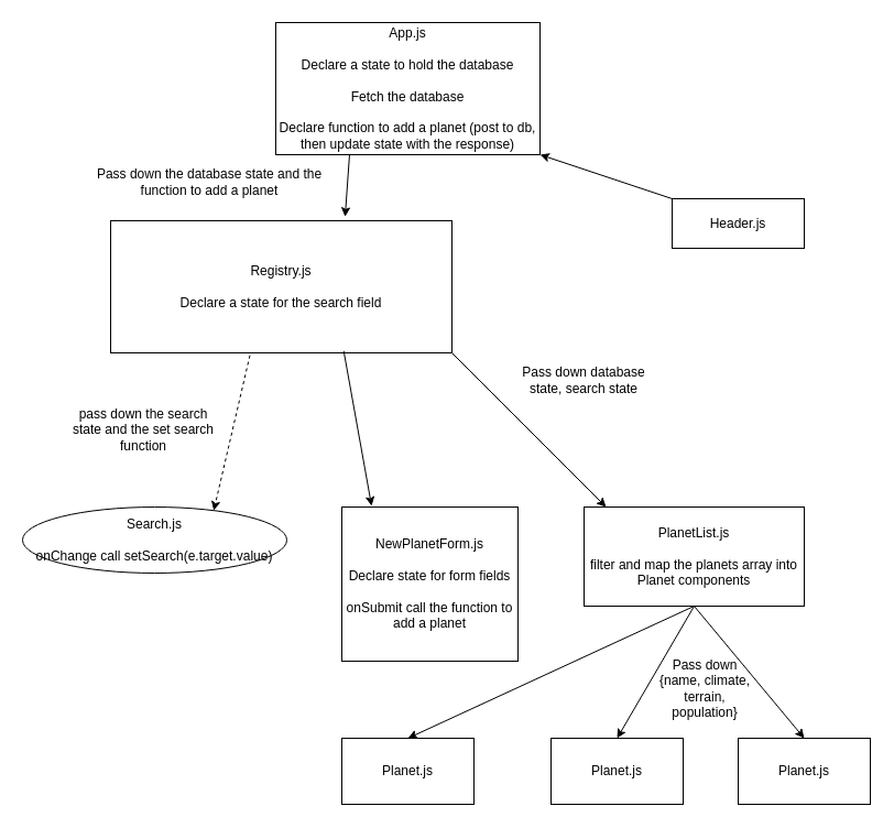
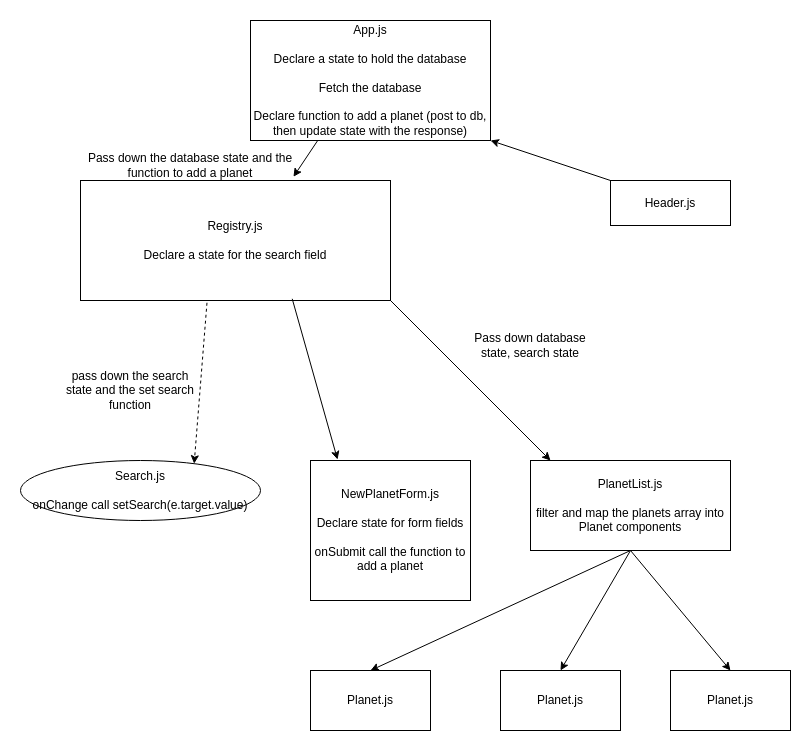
- <mxCell id="3" value="Registry.js&lt;br&gt;&lt;br&gt;Declare a state for the search field" style="rounded=0;whiteSpace=wrap;html=1;" vertex="1" parent="1"><mxGeometry x="100" y="200" width="310" height="120" as="geometry" /></mxCell>
+ <mxCell id="3" value="Registry.js&lt;br&gt;&lt;br&gt;Declare a state for the search field" style="rounded=0;whiteSpace=wrap;html=1;" vertex="1" parent="1"><mxGeometry x="80" y="180" width="310" height="120" as="geometry" /></mxCell>
- <mxCell id="21" value="Pass down {name, climate, terrain, population}" style="text;html=1;strokeColor=none;fillColor=none;align=center;verticalAlign=middle;whiteSpace=wrap;rounded=0;" vertex="1" parent="1"><mxGeometry x="590" y="590" width="100" height="70" as="geometry" /></mxCell>
